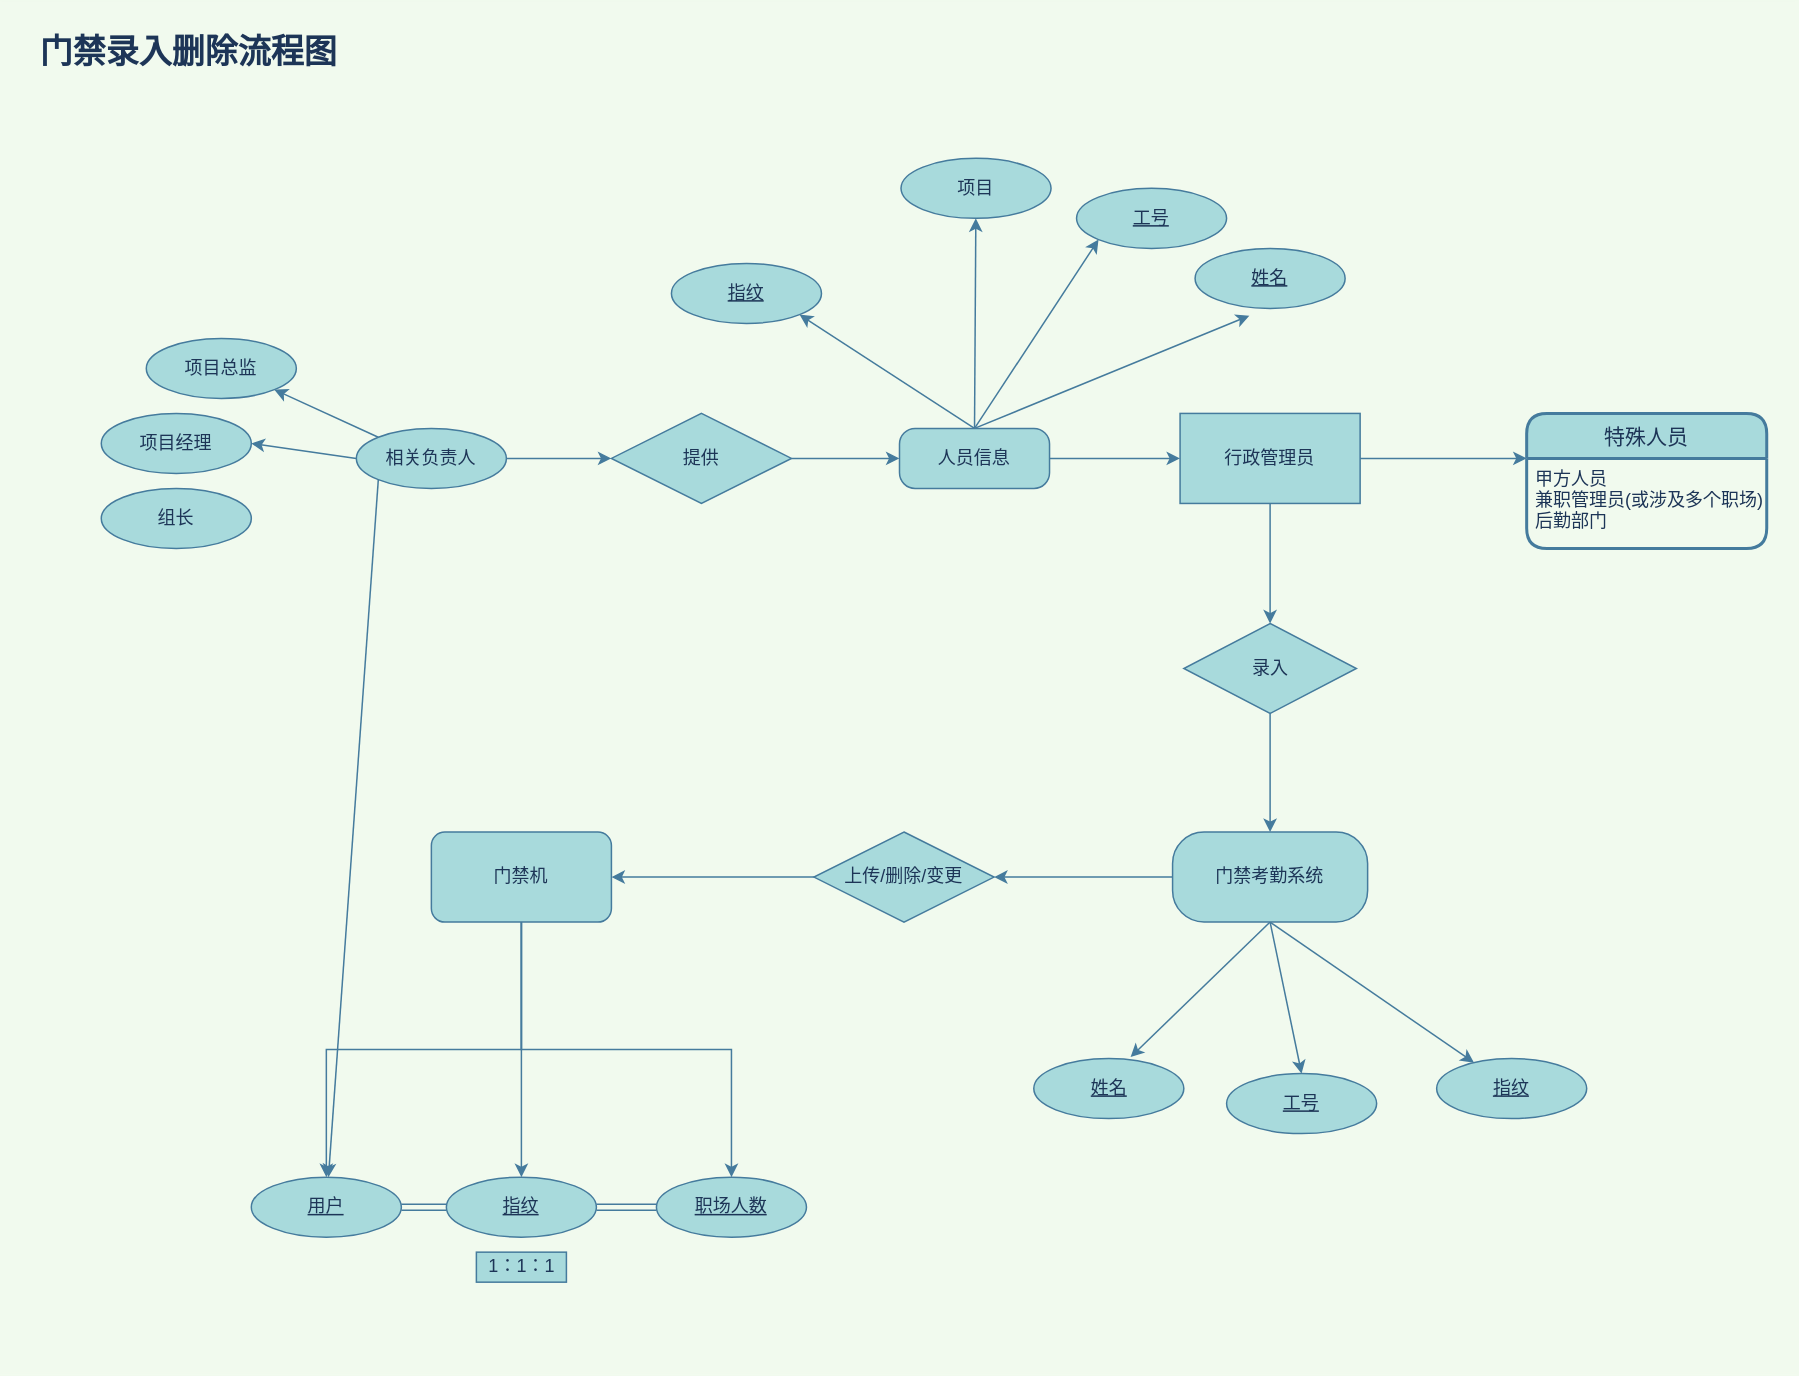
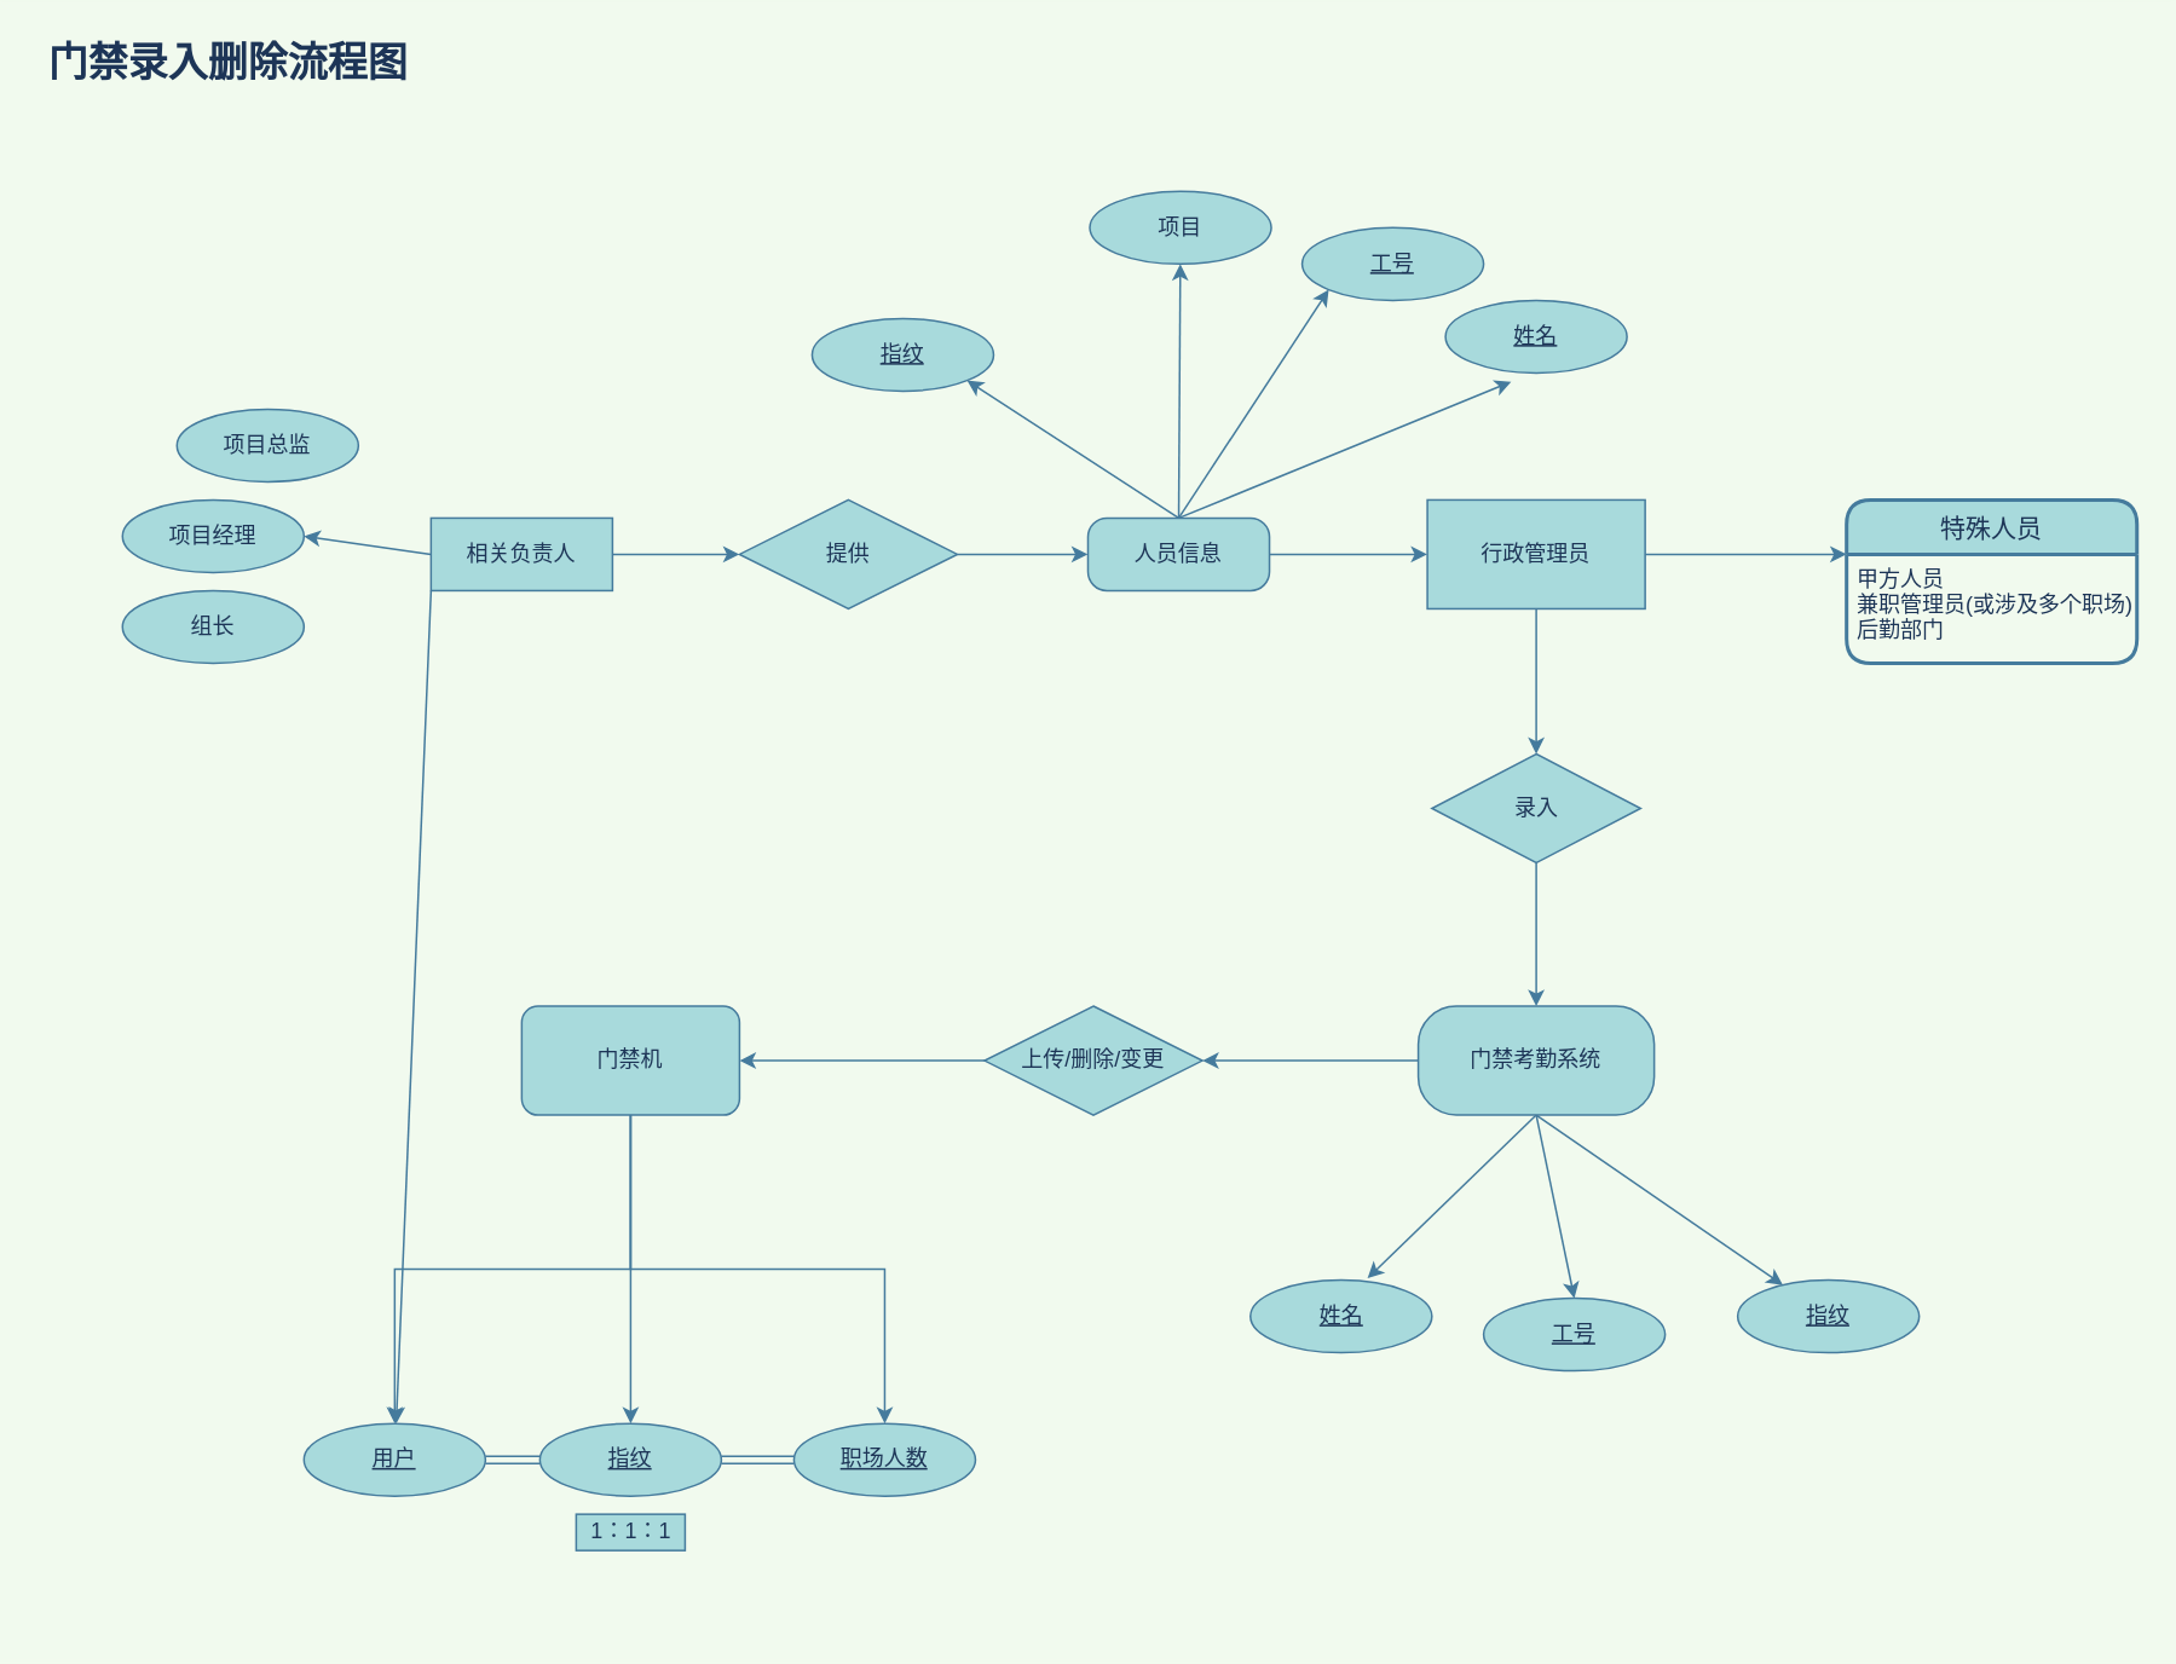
- <mxCell id="27" style="edgeStyle=none;rounded=0;orthogonalLoop=1;jettySize=auto;html=1;exitX=0;exitY=0;exitDx=0;exitDy=0;entryX=1;entryY=1;entryDx=0;entryDy=0;strokeColor=#457B9D;fontColor=#1D3557;labelBackgroundColor=#F1FAEE;" parent="1" source="28" target="39" edge="1"><mxGeometry relative="1" as="geometry" /></mxCell>
- <mxCell id="28" value="相关负责人" style="ellipse;arcSize=0;whiteSpace=wrap;html=1;align=center;fillColor=#A8DADC;strokeColor=#457B9D;fontColor=#1D3557;" parent="1" vertex="1"><mxGeometry x="237" y="285" width="100" height="40" as="geometry" /></mxCell>
+ <mxCell id="28" value="相关负责人" style="rounded=1;arcSize=0;whiteSpace=wrap;html=1;align=center;fillColor=#A8DADC;strokeColor=#457B9D;fontColor=#1D3557;" parent="1" vertex="1"><mxGeometry x="237" y="285" width="100" height="40" as="geometry" /></mxCell>
